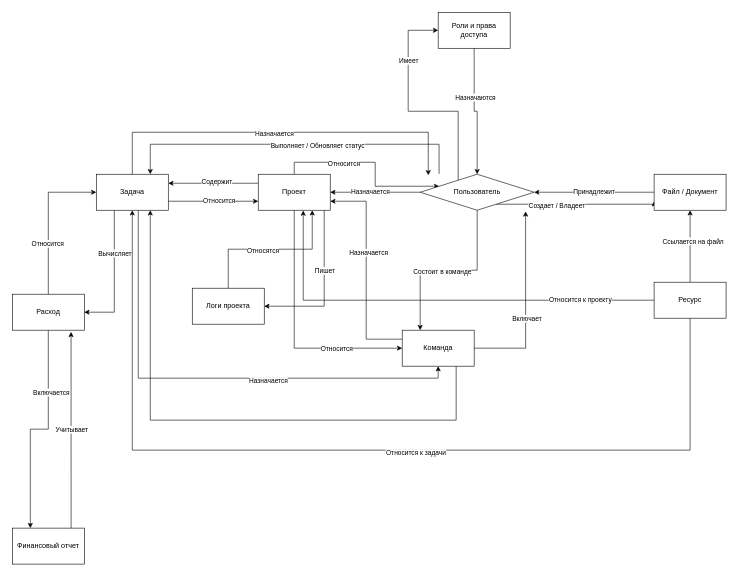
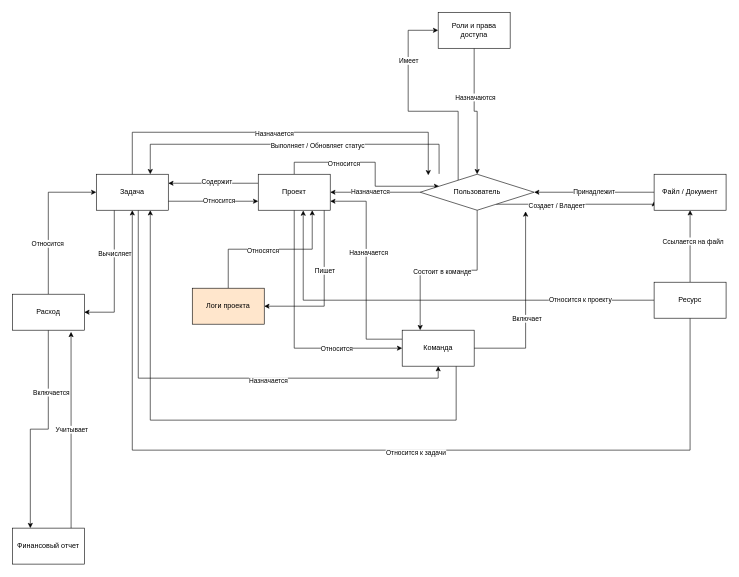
- <mxCell id="32" value="Логи проекта" style="rounded=0;whiteSpace=wrap;html=1;" vertex="1" parent="1"><mxGeometry x="320" y="480" width="120" height="60" as="geometry" /></mxCell>
+ <mxCell id="32" value="Логи проекта" style="rounded=0;whiteSpace=wrap;html=1;fillColor=#ffe6cc;" vertex="1" parent="1"><mxGeometry x="320" y="480" width="120" height="60" as="geometry" /></mxCell>
